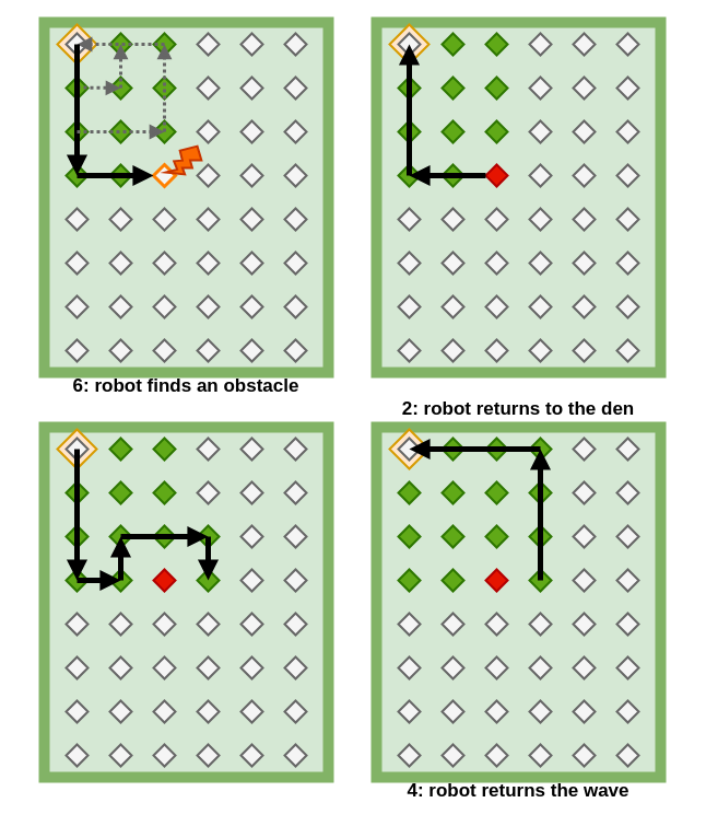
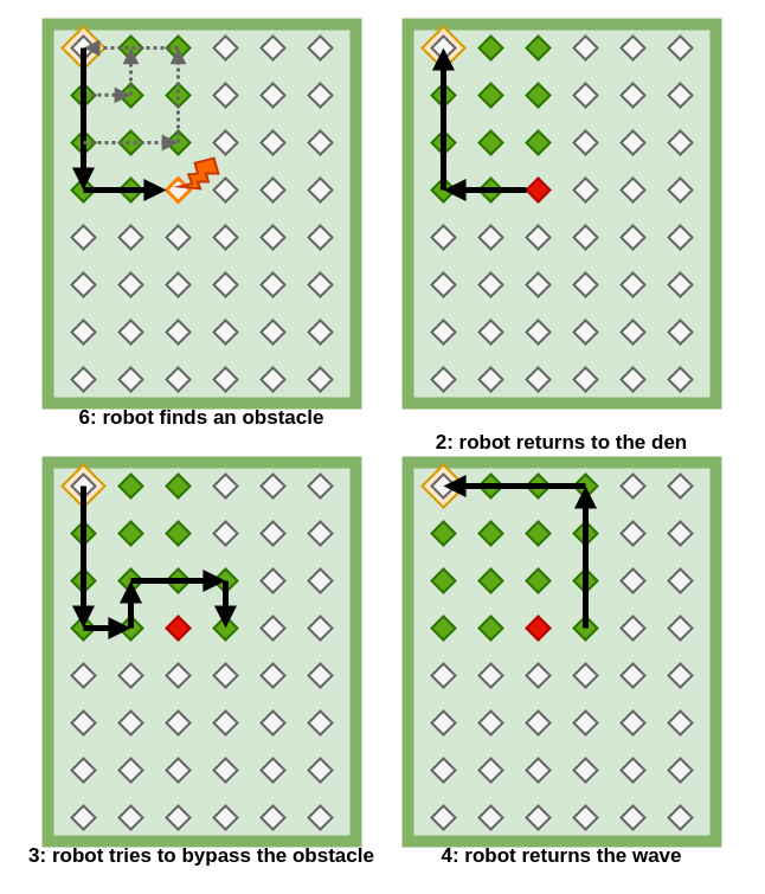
+ <mxCell id="160" value="3: robot tries to bypass the obstacle" style="text;html=1;strokeColor=none;fillColor=none;align=center;verticalAlign=middle;whiteSpace=wrap;rounded=0;fontStyle=1;fontSize=17;" parent="1" vertex="1"><mxGeometry y="713" width="300" height="20" as="geometry" x="20" /></mxCell>
